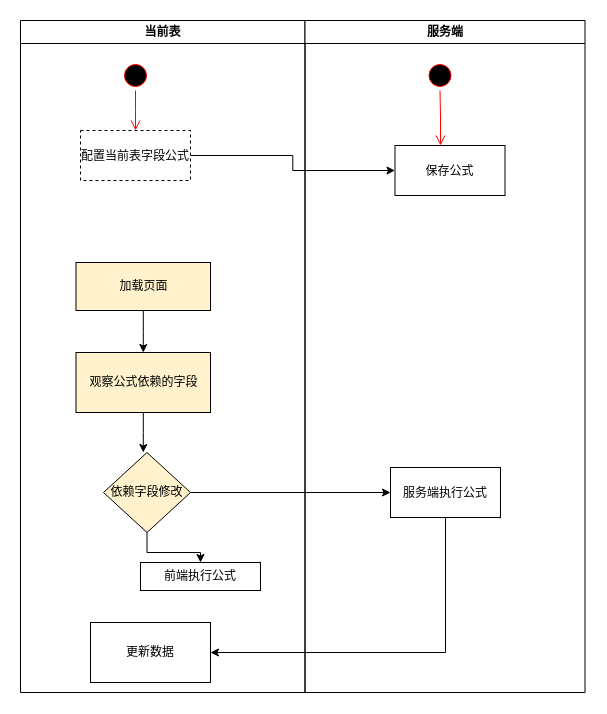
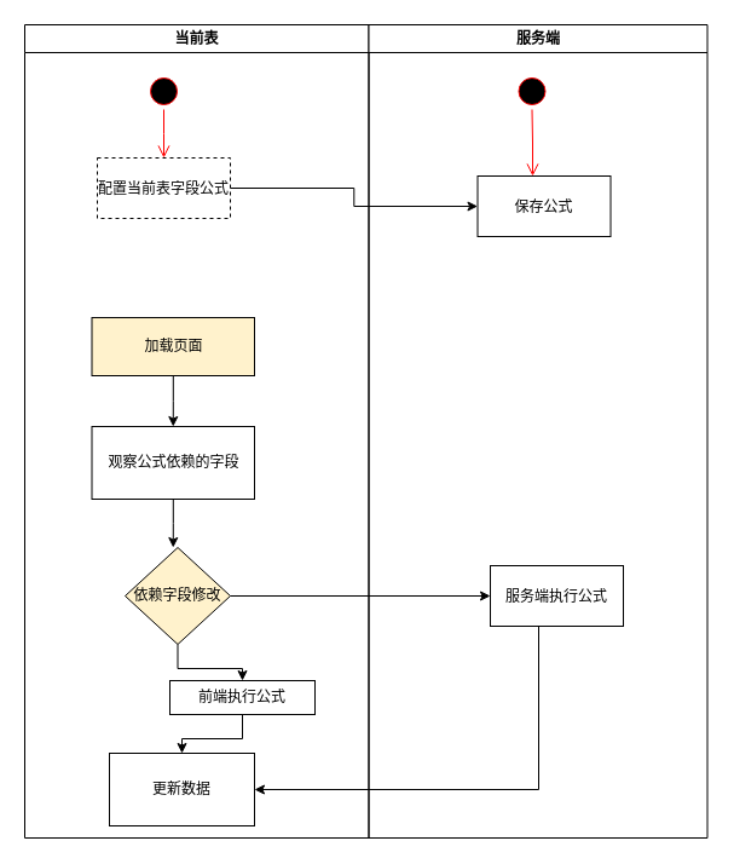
- <mxCell id="9" value="观察公式依赖的字段" style="rounded=0;whiteSpace=wrap;html=1;fillColor=#fff2cc;" vertex="1" parent="2"><mxGeometry x="55.5" y="332" width="134.5" height="60" as="geometry" /></mxCell>
+ <mxCell id="9" value="观察公式依赖的字段" style="rounded=0;whiteSpace=wrap;html=1;" vertex="1" parent="2"><mxGeometry x="55.5" y="332" width="134.5" height="60" as="geometry" /></mxCell>
- <mxCell id="19" value="服务端执行公式" style="" parent="15" vertex="1"><mxGeometry x="85.5" y="447" width="110" height="50" as="geometry" /></mxCell>
+ <mxCell id="19" value="服务端执行公式" style="" parent="15" vertex="1"><mxGeometry x="100.5" y="447" width="110" height="50" as="geometry" /></mxCell>
+ <mxCell id="12" style="edgeStyle=orthogonalEdgeStyle;rounded=0;orthogonalLoop=1;jettySize=auto;html=1;entryX=0.5;entryY=0;entryDx=0;entryDy=0;" edge="1" parent="2" source="13" target="14"><mxGeometry relative="1" as="geometry" /></mxCell>
